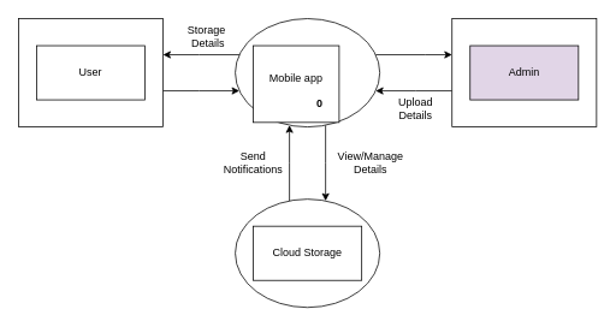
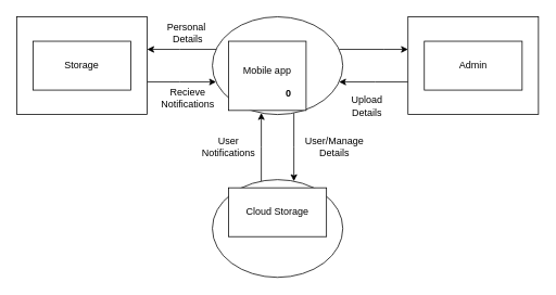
- <mxCell id="12" value="Storage&amp;nbsp;&lt;br&gt;Details" style="text;html=1;strokeColor=none;fillColor=none;align=center;verticalAlign=middle;whiteSpace=wrap;rounded=0;" vertex="1" parent="1"><mxGeometry x="210" y="30" width="40" height="20" as="geometry" /></mxCell>
+ <mxCell id="12" value="Personal&amp;nbsp;&lt;br&gt;Details" style="text;html=1;strokeColor=none;fillColor=none;align=center;verticalAlign=middle;whiteSpace=wrap;rounded=0;" vertex="1" parent="1"><mxGeometry x="210" y="30" width="40" height="20" as="geometry" /></mxCell>
- <mxCell id="13" value="User" style="rounded=0;whiteSpace=wrap;html=1;" vertex="1" parent="1"><mxGeometry x="40" y="50" width="120" height="60" as="geometry" /></mxCell>
+ <mxCell id="13" value="Storage" style="rounded=0;whiteSpace=wrap;html=1;" vertex="1" parent="1"><mxGeometry x="40" y="50" width="120" height="60" as="geometry" /></mxCell>
- <mxCell id="14" value="Admin" style="rounded=0;whiteSpace=wrap;html=1;fillColor=#e1d5e7;" vertex="1" parent="1"><mxGeometry x="520" y="50" width="120" height="60" as="geometry" /></mxCell>
+ <mxCell id="14" value="Admin" style="rounded=0;whiteSpace=wrap;html=1;" vertex="1" parent="1"><mxGeometry x="520" y="50" width="120" height="60" as="geometry" /></mxCell>
+ <mxCell id="17" value="Recieve Notifications" style="text;html=1;strokeColor=none;fillColor=none;align=center;verticalAlign=middle;whiteSpace=wrap;rounded=0;" vertex="1" parent="1"><mxGeometry x="210" y="110" width="40" height="20" as="geometry" /></mxCell>
- <mxCell id="18" value="Upload Details" style="text;html=1;strokeColor=none;fillColor=none;align=center;verticalAlign=middle;whiteSpace=wrap;rounded=0;" vertex="1" parent="1"><mxGeometry x="440" y="110" width="40" height="20" as="geometry" /></mxCell>
+ <mxCell id="18" value="Upload Details" style="text;html=1;strokeColor=none;fillColor=none;align=center;verticalAlign=middle;whiteSpace=wrap;rounded=0;" vertex="1" parent="1"><mxGeometry x="430" y="120" width="40" height="20" as="geometry" /></mxCell>
- <mxCell id="19" value="Send Notifications" style="text;html=1;strokeColor=none;fillColor=none;align=center;verticalAlign=middle;whiteSpace=wrap;rounded=0;" vertex="1" parent="1"><mxGeometry x="260" y="170" width="40" height="20" as="geometry" /></mxCell>
+ <mxCell id="19" value="User Notifications" style="text;html=1;strokeColor=none;fillColor=none;align=center;verticalAlign=middle;whiteSpace=wrap;rounded=0;" vertex="1" parent="1"><mxGeometry x="260" y="170" width="40" height="20" as="geometry" /></mxCell>
- <mxCell id="20" value="View/Manage Details" style="text;html=1;strokeColor=none;fillColor=none;align=center;verticalAlign=middle;whiteSpace=wrap;rounded=0;direction=west;" vertex="1" parent="1"><mxGeometry x="390" y="170" width="40" height="20" as="geometry" /></mxCell>
+ <mxCell id="20" value="User/Manage Details" style="text;html=1;strokeColor=none;fillColor=none;align=center;verticalAlign=middle;whiteSpace=wrap;rounded=0;direction=west;" vertex="1" parent="1"><mxGeometry x="390" y="170" width="40" height="20" as="geometry" /></mxCell>
- <mxCell id="16" value="Cloud Storage" style="rounded=0;whiteSpace=wrap;html=1;" vertex="1" parent="1"><mxGeometry x="280" y="250" width="120" height="60" as="geometry" /></mxCell>
+ <mxCell id="16" value="Cloud Storage" style="rounded=0;whiteSpace=wrap;html=1;" vertex="1" parent="1"><mxGeometry x="280" y="230" width="120" height="60" as="geometry" /></mxCell>
